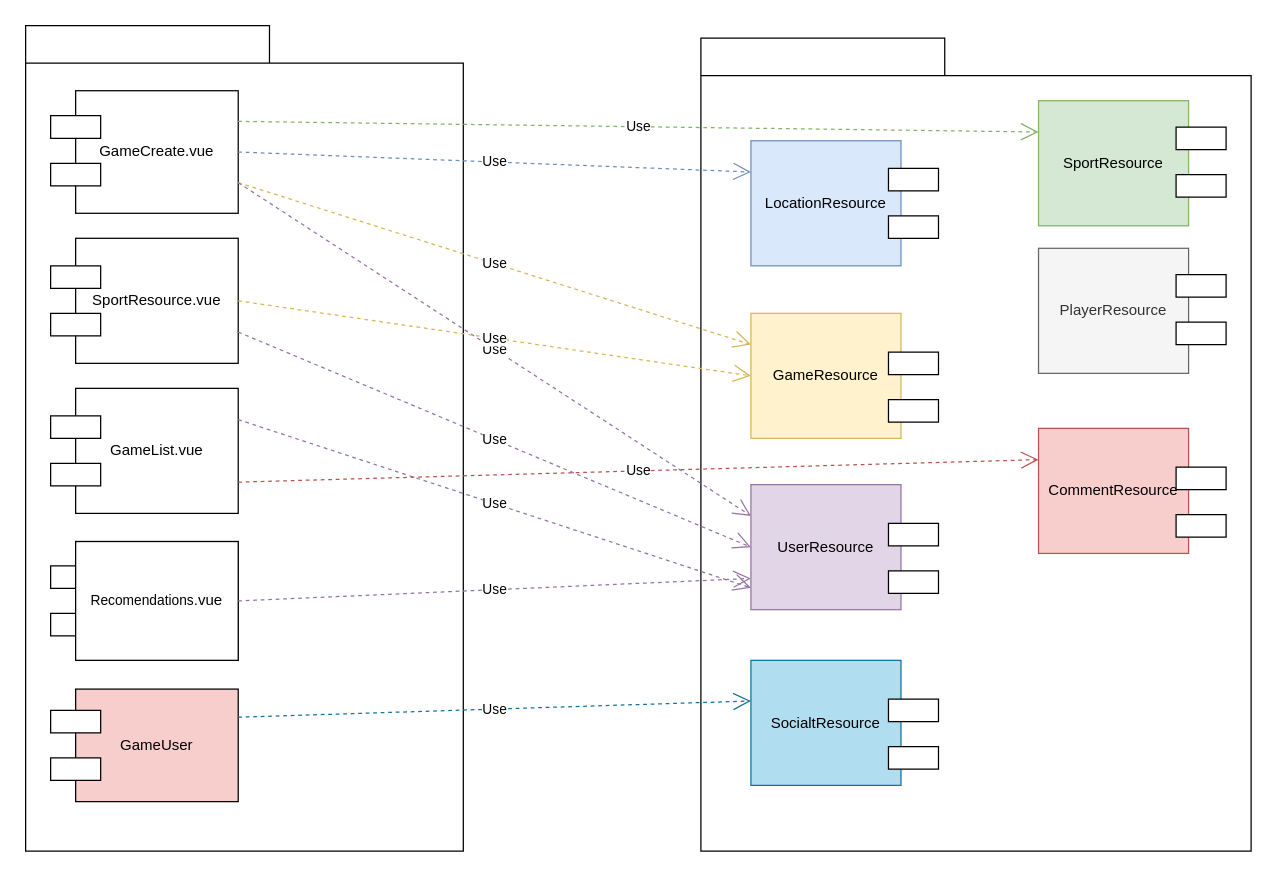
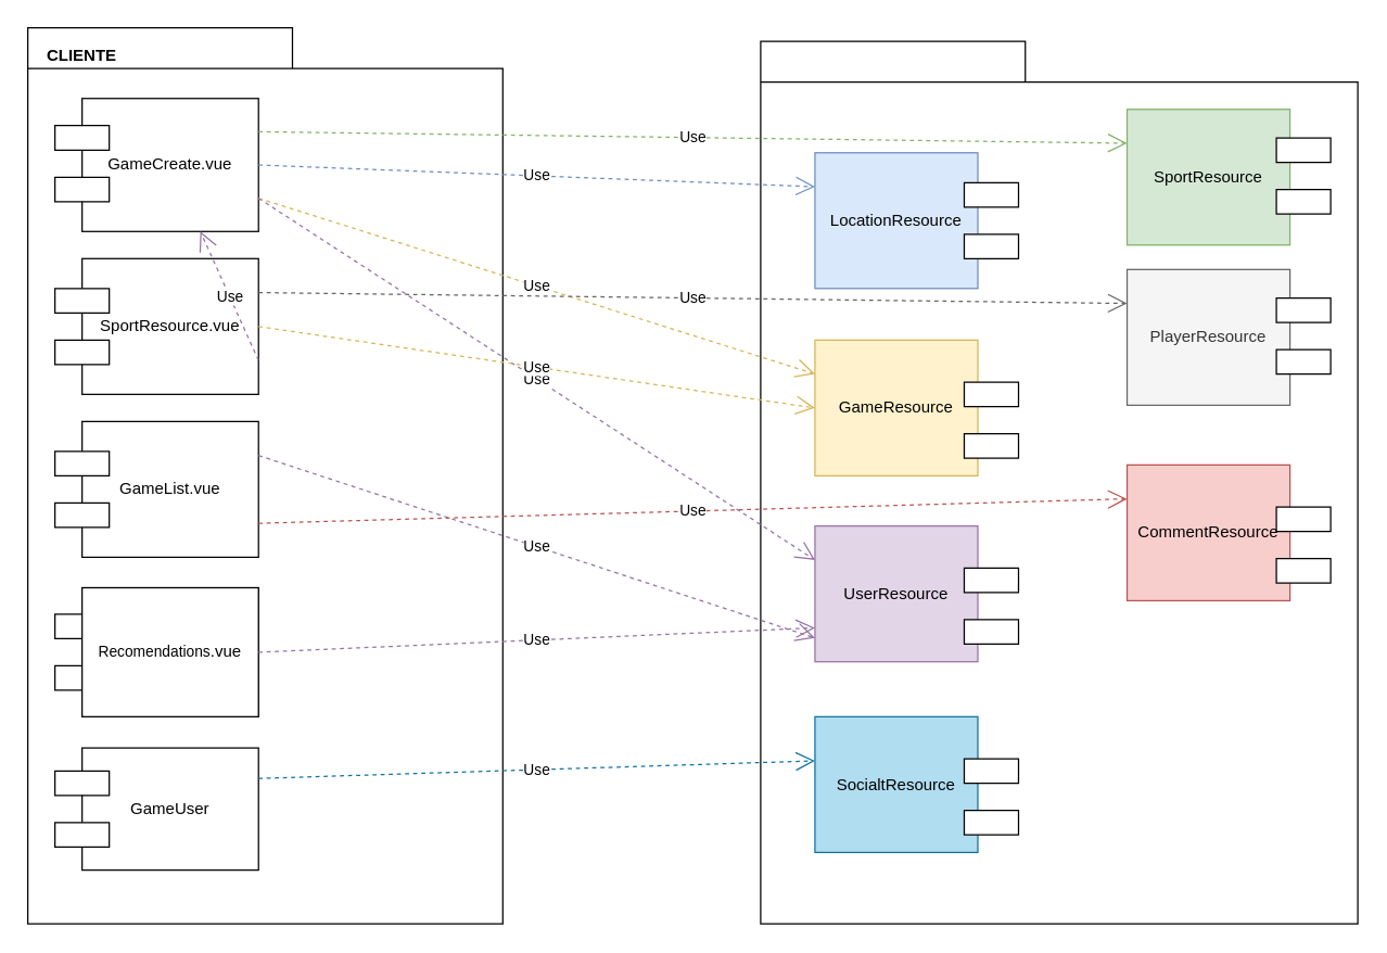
+ <mxCell id="7" value="CLIENTE" style="text;align=center;fontStyle=1;verticalAlign=middle;spacingLeft=3;spacingRight=3;strokeColor=none;rotatable=0;points=[[0,0.5],[1,0.5]];portConstraint=eastwest;gradientColor=none;" parent="1" vertex="1"><mxGeometry y="27" width="80" height="26" as="geometry" x="20" /></mxCell>
+ <mxCell id="41" value="Use" style="endArrow=open;endSize=12;dashed=1;html=1;fillColor=#f5f5f5;strokeColor=#666666;exitX=1;exitY=0.25;exitDx=0;exitDy=0;entryX=0;entryY=0.25;entryDx=0;entryDy=0;" edge="1" parent="1" source="6" target="32"><mxGeometry width="160" relative="1" as="geometry"><mxPoint x="200" y="156" as="sourcePoint" /><mxPoint x="650" y="586" as="targetPoint" /></mxGeometry></mxCell>
- <mxCell id="43" value="Use" style="endArrow=open;endSize=12;dashed=1;html=1;fillColor=#e1d5e7;strokeColor=#9673a6;exitX=1;exitY=0.75;exitDx=0;exitDy=0;entryX=0;entryY=0.5;entryDx=0;entryDy=0;" edge="1" parent="1" source="6" target="35"><mxGeometry width="160" relative="1" as="geometry"><mxPoint x="200" y="250" as="sourcePoint" /><mxPoint x="650" y="490" as="targetPoint" /></mxGeometry></mxCell>
+ <mxCell id="43" value="Use" style="endArrow=open;endSize=12;dashed=1;html=1;fillColor=#e1d5e7;strokeColor=#9673a6;exitX=1;exitY=0.75;exitDx=0;exitDy=0;" edge="1" parent="1" source="6" target="4"><mxGeometry width="160" relative="1" as="geometry"><mxPoint x="200" y="250" as="sourcePoint" /><mxPoint x="650" y="490" as="targetPoint" /></mxGeometry></mxCell>
- <mxCell id="10" value="GameUser" style="rounded=0;whiteSpace=wrap;html=1;fillColor=#f8cecc;" parent="1" vertex="1"><mxGeometry x="60" y="550.5" width="130" height="90" as="geometry" /></mxCell>
+ <mxCell id="10" value="GameUser" style="rounded=0;whiteSpace=wrap;html=1;" parent="1" vertex="1"><mxGeometry x="60" y="550.5" width="130" height="90" as="geometry" /></mxCell>
